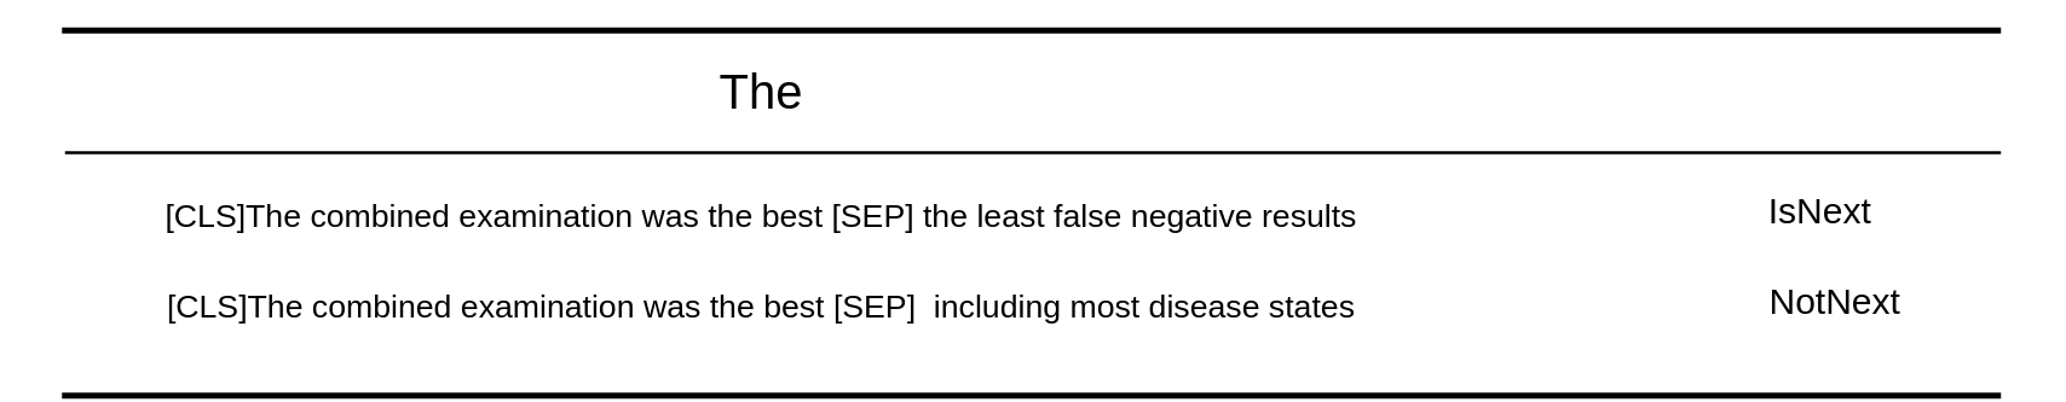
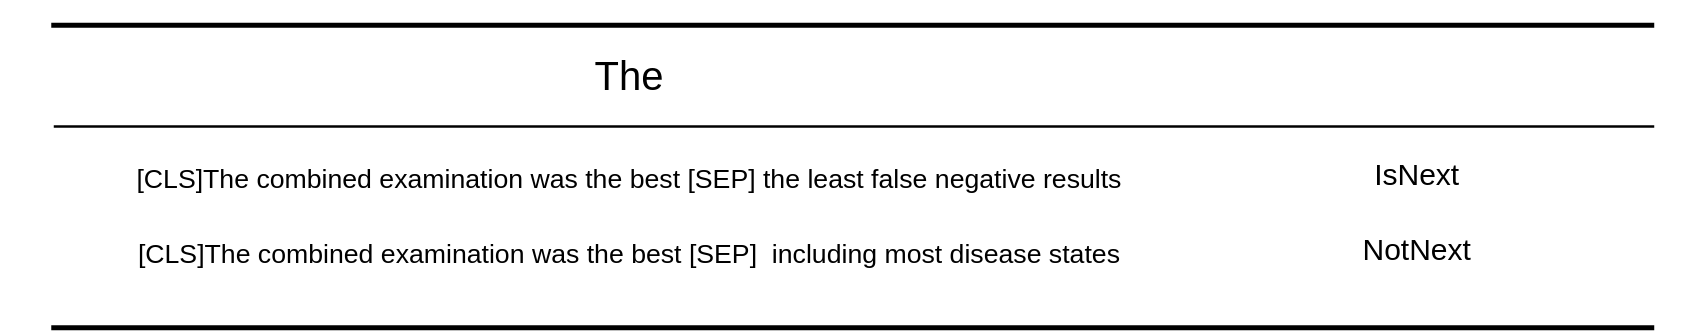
- <mxCell id="8" value="IsNext" style="text;html=1;align=center;verticalAlign=middle;resizable=0;points=[];autosize=1;strokeColor=none;" vertex="1" parent="1"><mxGeometry x="576" y="60" width="50" height="20" as="geometry" /></mxCell>
+ <mxCell id="8" value="IsNext" style="text;html=1;align=center;verticalAlign=middle;resizable=0;points=[];autosize=1;strokeColor=none;" vertex="1" parent="1"><mxGeometry x="541" y="60" width="50" height="20" as="geometry" /></mxCell>
- <mxCell id="9" value="NotNext" style="text;html=1;align=center;verticalAlign=middle;resizable=0;points=[];autosize=1;strokeColor=none;" vertex="1" parent="1"><mxGeometry x="576" y="90" width="60" height="20" as="geometry" /></mxCell>
+ <mxCell id="9" value="NotNext" style="text;html=1;align=center;verticalAlign=middle;resizable=0;points=[];autosize=1;strokeColor=none;" vertex="1" parent="1"><mxGeometry x="536" y="90" width="60" height="20" as="geometry" /></mxCell>
